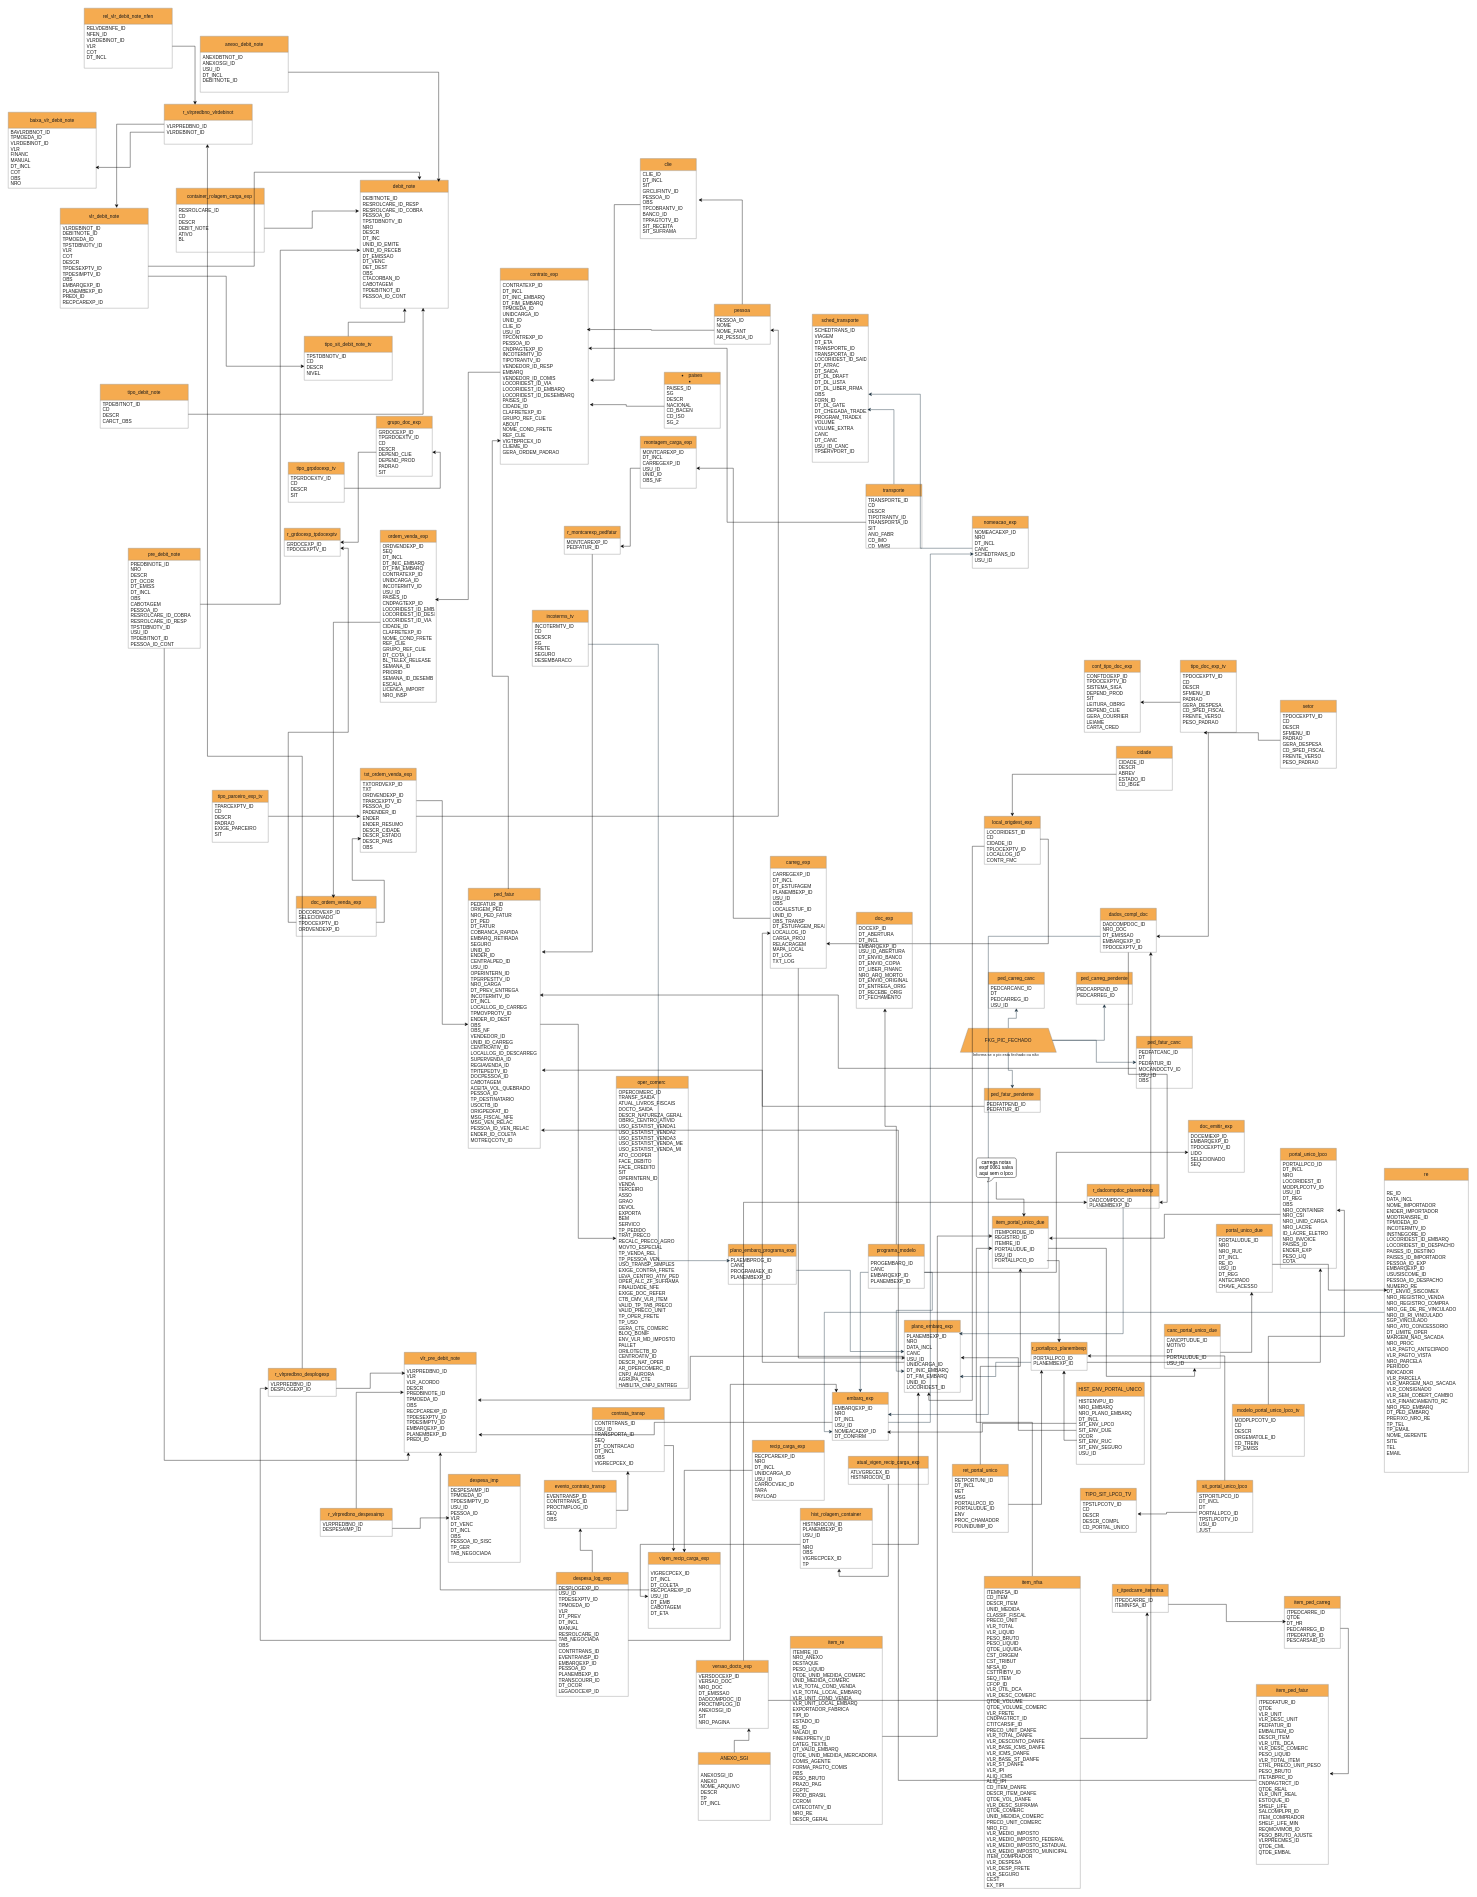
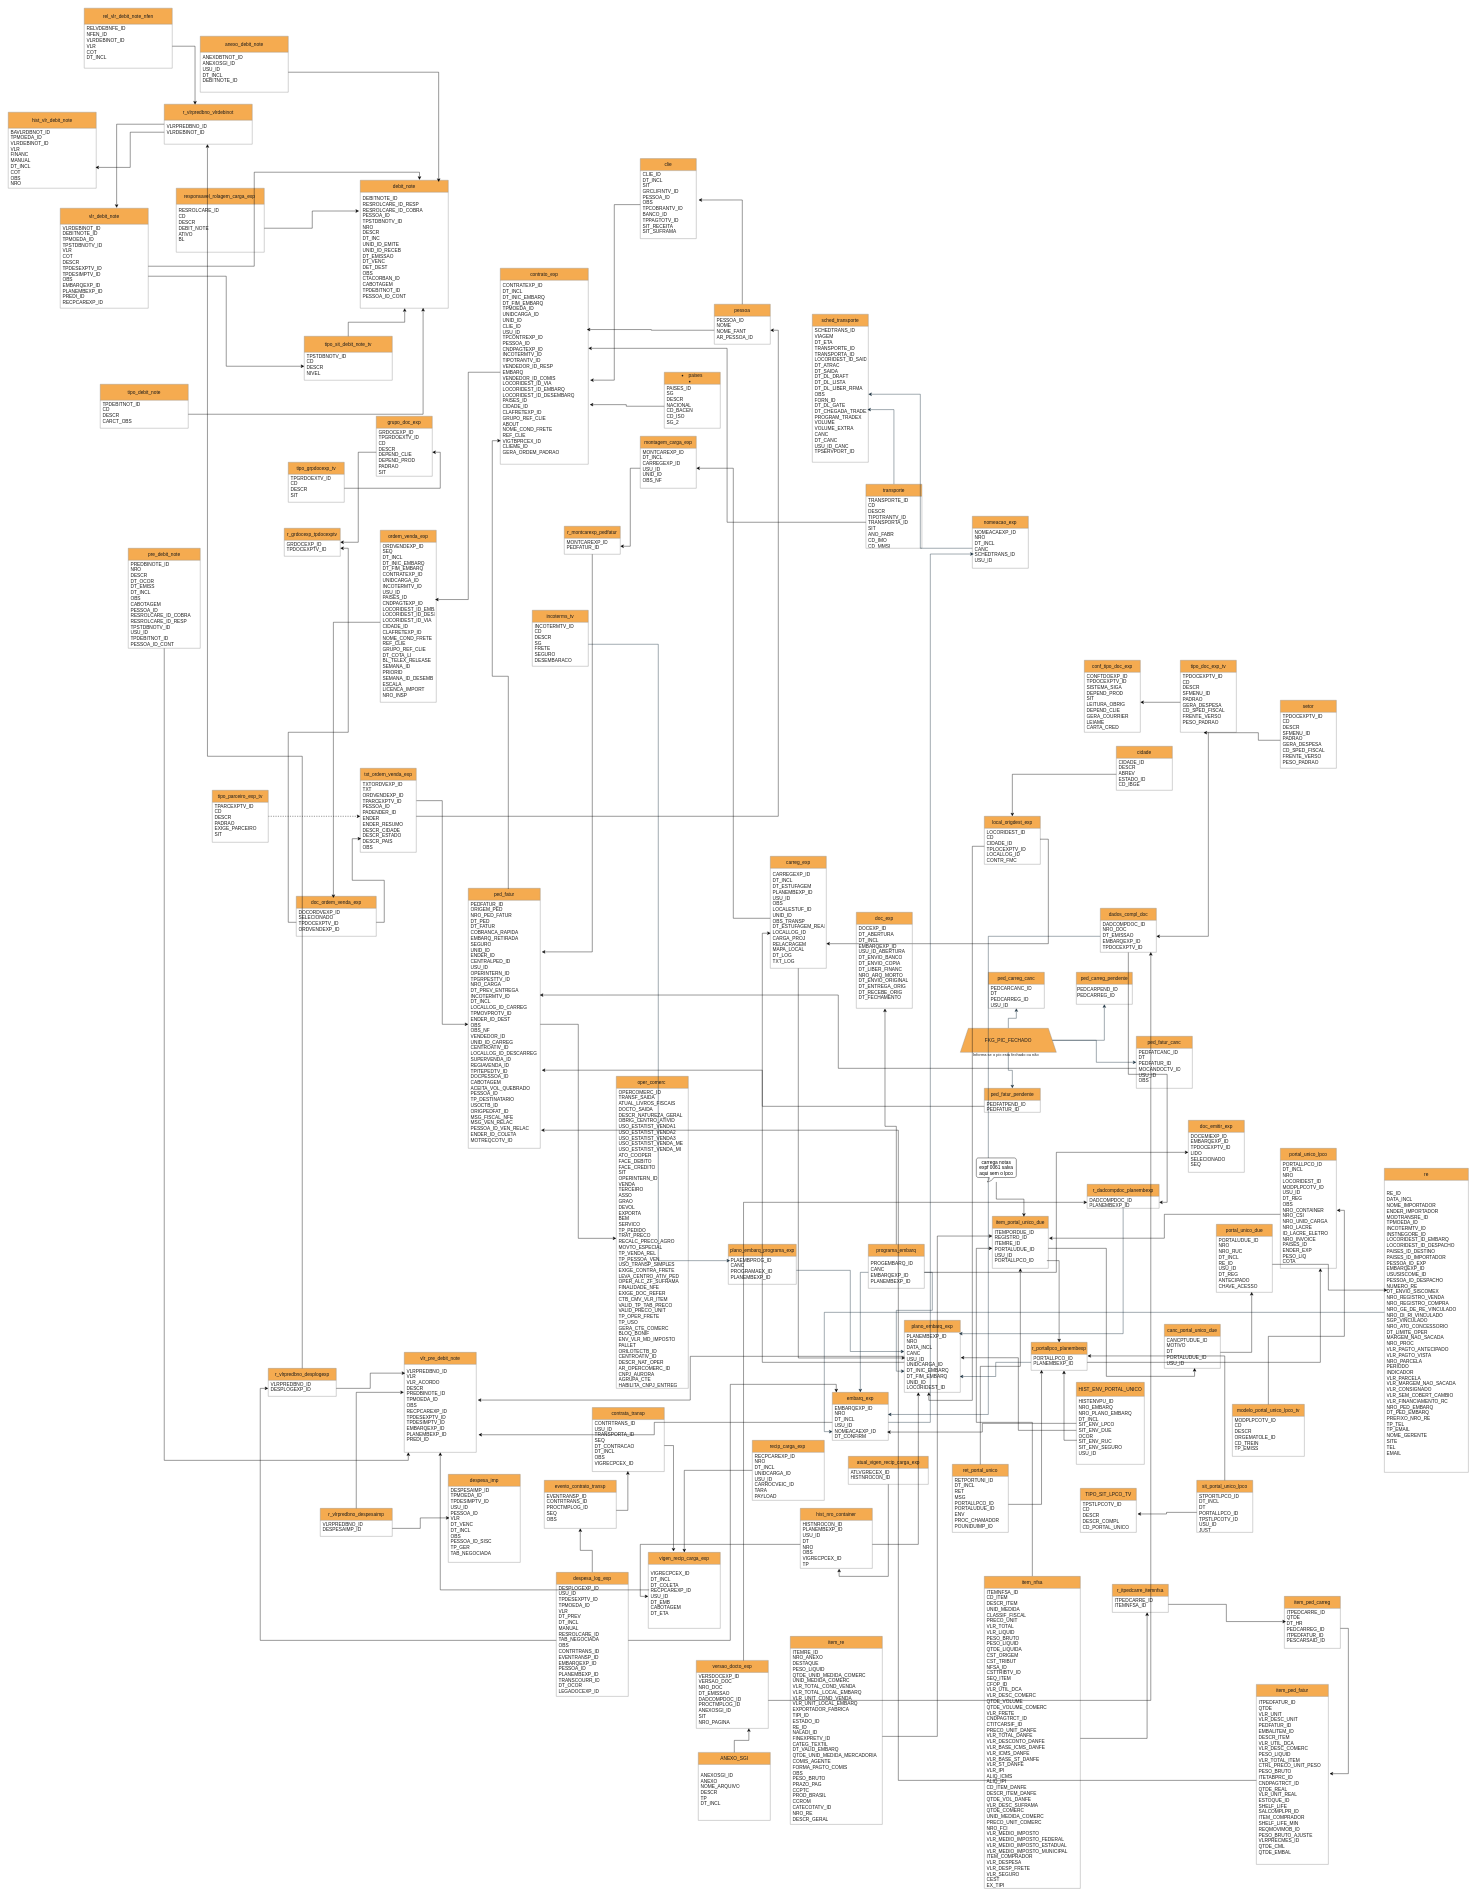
- <mxCell id="237" value="&lt;div style=&quot;text-align: left;&quot;&gt;baixa_vlr_debit_note&lt;/div&gt;" style="swimlane;fontStyle=0;childLayout=stackLayout;horizontal=1;startSize=40;horizontalStack=0;resizeParent=1;resizeParentMax=0;resizeLast=0;collapsible=1;marginBottom=0;whiteSpace=wrap;html=1;labelBackgroundColor=none;fillColor=#F5AB50;strokeColor=#909090;fontColor=#1A1A1A;" vertex="1" parent="1"><mxGeometry x="20" y="280" width="220" height="190" as="geometry" /></mxCell>
+ <mxCell id="237" value="&lt;div style=&quot;text-align: left;&quot;&gt;hist_vlr_debit_note&lt;/div&gt;" style="swimlane;fontStyle=0;childLayout=stackLayout;horizontal=1;startSize=40;horizontalStack=0;resizeParent=1;resizeParentMax=0;resizeLast=0;collapsible=1;marginBottom=0;whiteSpace=wrap;html=1;labelBackgroundColor=none;fillColor=#F5AB50;strokeColor=#909090;fontColor=#1A1A1A;" vertex="1" parent="1"><mxGeometry x="20" y="280" width="220" height="190" as="geometry" /></mxCell>
- <mxCell id="227" value="&lt;div style=&quot;text-align: left;&quot;&gt;container_rolagem_carga_exp&amp;nbsp;&lt;/div&gt;" style="swimlane;fontStyle=0;childLayout=stackLayout;horizontal=1;startSize=40;horizontalStack=0;resizeParent=1;resizeParentMax=0;resizeLast=0;collapsible=1;marginBottom=0;whiteSpace=wrap;html=1;labelBackgroundColor=none;fillColor=#F5AB50;strokeColor=#909090;fontColor=#1A1A1A;" vertex="1" parent="1"><mxGeometry x="440" y="470" width="220" height="160" as="geometry" /></mxCell>
+ <mxCell id="227" value="&lt;div style=&quot;text-align: left;&quot;&gt;responsavel_rolagem_carga_exp&amp;nbsp;&lt;/div&gt;" style="swimlane;fontStyle=0;childLayout=stackLayout;horizontal=1;startSize=40;horizontalStack=0;resizeParent=1;resizeParentMax=0;resizeLast=0;collapsible=1;marginBottom=0;whiteSpace=wrap;html=1;labelBackgroundColor=none;fillColor=#F5AB50;strokeColor=#909090;fontColor=#1A1A1A;" vertex="1" parent="1"><mxGeometry x="440" y="470" width="220" height="160" as="geometry" /></mxCell>
- <mxCell id="243" style="edgeStyle=orthogonalEdgeStyle;rounded=0;orthogonalLoop=1;jettySize=auto;html=1;entryX=0;entryY=0.5;entryDx=0;entryDy=0;" edge="1" parent="1" source="209" target="226"><mxGeometry relative="1" as="geometry" /></mxCell>
- <mxCell id="39" value="" style="edgeStyle=orthogonalEdgeStyle;rounded=0;orthogonalLoop=1;jettySize=auto;html=1;" parent="1" source="40" target="38" edge="1"><mxGeometry relative="1" as="geometry" /></mxCell>
+ <mxCell id="39" value="" style="edgeStyle=orthogonalEdgeStyle;rounded=0;orthogonalLoop=1;jettySize=auto;html=1;dashed=1;" parent="1" source="40" target="38" edge="1"><mxGeometry relative="1" as="geometry" /></mxCell>
- <mxCell id="4" value="programa_modelo" style="swimlane;fontStyle=0;childLayout=stackLayout;horizontal=1;startSize=30;horizontalStack=0;resizeParent=1;resizeParentMax=0;resizeLast=0;collapsible=1;marginBottom=0;whiteSpace=wrap;html=1;labelBackgroundColor=none;fillColor=#F5AB50;strokeColor=#909090;fontColor=#1A1A1A;" parent="1" vertex="1"><mxGeometry x="2170" y="3110" width="140" height="110" as="geometry" /></mxCell>
+ <mxCell id="4" value="programa_embarq" style="swimlane;fontStyle=0;childLayout=stackLayout;horizontal=1;startSize=30;horizontalStack=0;resizeParent=1;resizeParentMax=0;resizeLast=0;collapsible=1;marginBottom=0;whiteSpace=wrap;html=1;labelBackgroundColor=none;fillColor=#F5AB50;strokeColor=#909090;fontColor=#1A1A1A;" parent="1" vertex="1"><mxGeometry x="2170" y="3110" width="140" height="110" as="geometry" /></mxCell>
- <mxCell id="150" value="&lt;div style=&quot;text-align: left;&quot;&gt;hist_rolagem_container&lt;/div&gt;" style="swimlane;fontStyle=0;childLayout=stackLayout;horizontal=1;startSize=30;horizontalStack=0;resizeParent=1;resizeParentMax=0;resizeLast=0;collapsible=1;marginBottom=0;whiteSpace=wrap;html=1;labelBackgroundColor=none;fillColor=#F5AB50;strokeColor=#909090;fontColor=#1A1A1A;" parent="1" vertex="1"><mxGeometry x="2000" y="3770" width="180" height="150" as="geometry" /></mxCell>
+ <mxCell id="150" value="&lt;div style=&quot;text-align: left;&quot;&gt;hist_nro_container&lt;/div&gt;" style="swimlane;fontStyle=0;childLayout=stackLayout;horizontal=1;startSize=30;horizontalStack=0;resizeParent=1;resizeParentMax=0;resizeLast=0;collapsible=1;marginBottom=0;whiteSpace=wrap;html=1;labelBackgroundColor=none;fillColor=#F5AB50;strokeColor=#909090;fontColor=#1A1A1A;" parent="1" vertex="1"><mxGeometry x="2000" y="3770" width="180" height="150" as="geometry" /></mxCell>
